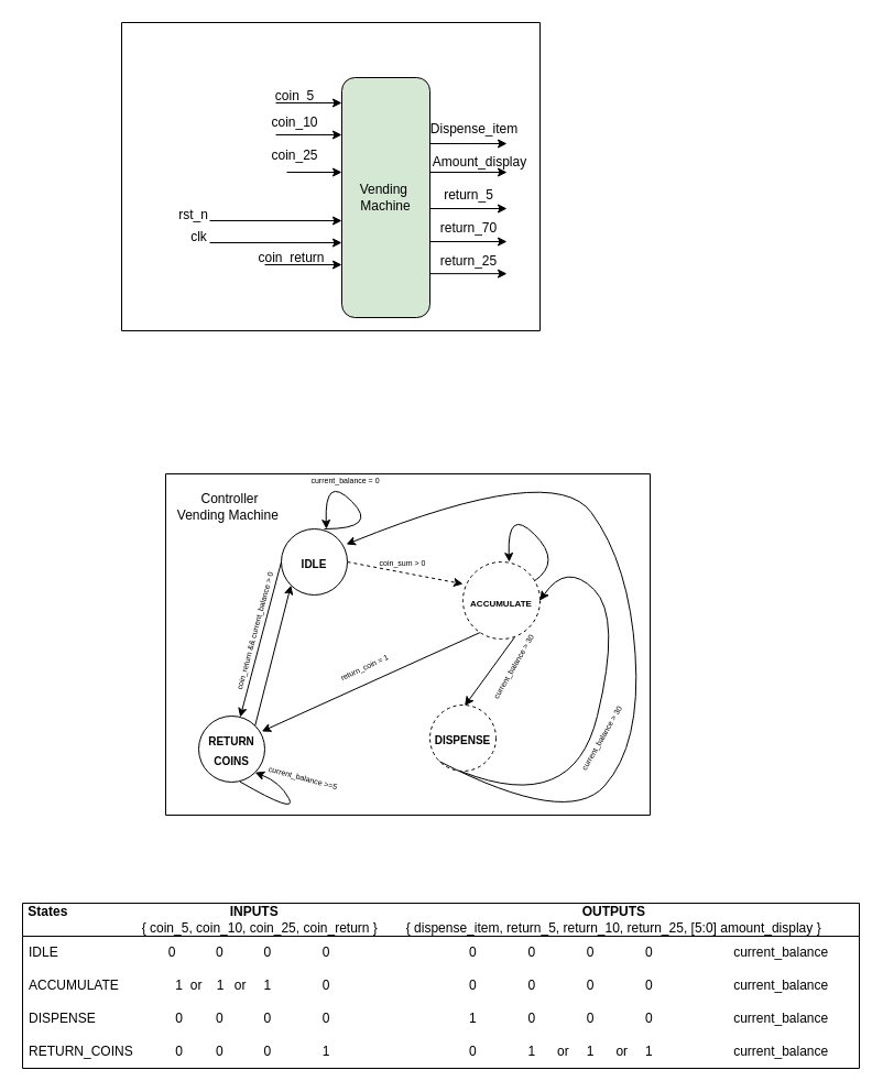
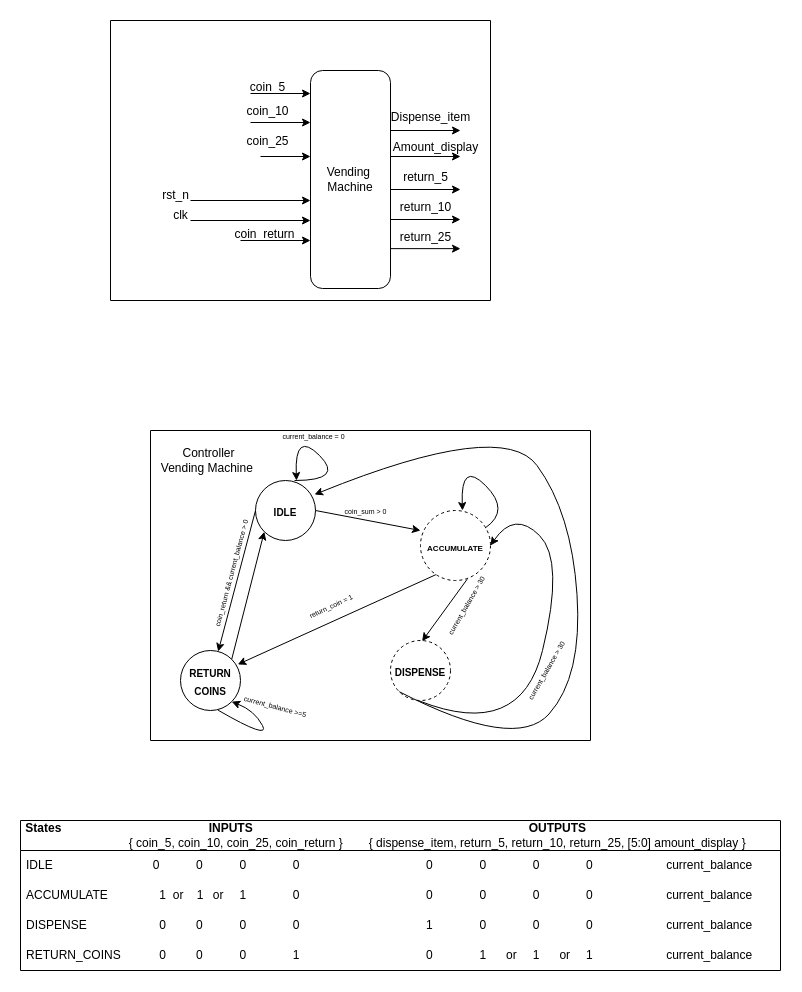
- <mxCell id="29" value="Vending&amp;nbsp;&lt;div&gt;Machine&lt;/div&gt;" style="rounded=1;whiteSpace=wrap;html=1;fillColor=#d5e8d4;" parent="25" vertex="1"><mxGeometry x="200" y="50" width="80" height="218" as="geometry" /></mxCell>
+ <mxCell id="29" value="Vending&amp;nbsp;&lt;div&gt;Machine&lt;/div&gt;" style="rounded=1;whiteSpace=wrap;html=1;" parent="25" vertex="1"><mxGeometry x="200" y="50" width="80" height="218" as="geometry" /></mxCell>
- <mxCell id="47" value="return_70" style="text;html=1;align=center;verticalAlign=middle;resizable=0;points=[];autosize=1;strokeColor=none;fillColor=none;" parent="25" vertex="1"><mxGeometry x="280" y="172" width="70" height="30" as="geometry" /></mxCell>
+ <mxCell id="47" value="return_10" style="text;html=1;align=center;verticalAlign=middle;resizable=0;points=[];autosize=1;strokeColor=none;fillColor=none;" parent="25" vertex="1"><mxGeometry x="280" y="172" width="70" height="30" as="geometry" /></mxCell>
- <mxCell id="6" value="" style="endArrow=classic;html=1;rounded=0;entryX=0;entryY=0.286;entryDx=0;entryDy=0;entryPerimeter=0;flowAnimation=0;exitX=1;exitY=0.5;exitDx=0;exitDy=0;dashed=1;" parent="2" source="3" target="15" edge="1"><mxGeometry width="50" height="50" relative="1" as="geometry"><mxPoint x="197" y="69.42" as="sourcePoint" /><mxPoint x="252.16" y="180.58" as="targetPoint" /></mxGeometry></mxCell>
+ <mxCell id="6" value="" style="endArrow=classic;html=1;rounded=0;entryX=0;entryY=0.286;entryDx=0;entryDy=0;entryPerimeter=0;flowAnimation=0;exitX=1;exitY=0.5;exitDx=0;exitDy=0;" parent="2" source="3" target="15" edge="1"><mxGeometry width="50" height="50" relative="1" as="geometry"><mxPoint x="197" y="69.42" as="sourcePoint" /><mxPoint x="252.16" y="180.58" as="targetPoint" /></mxGeometry></mxCell>
